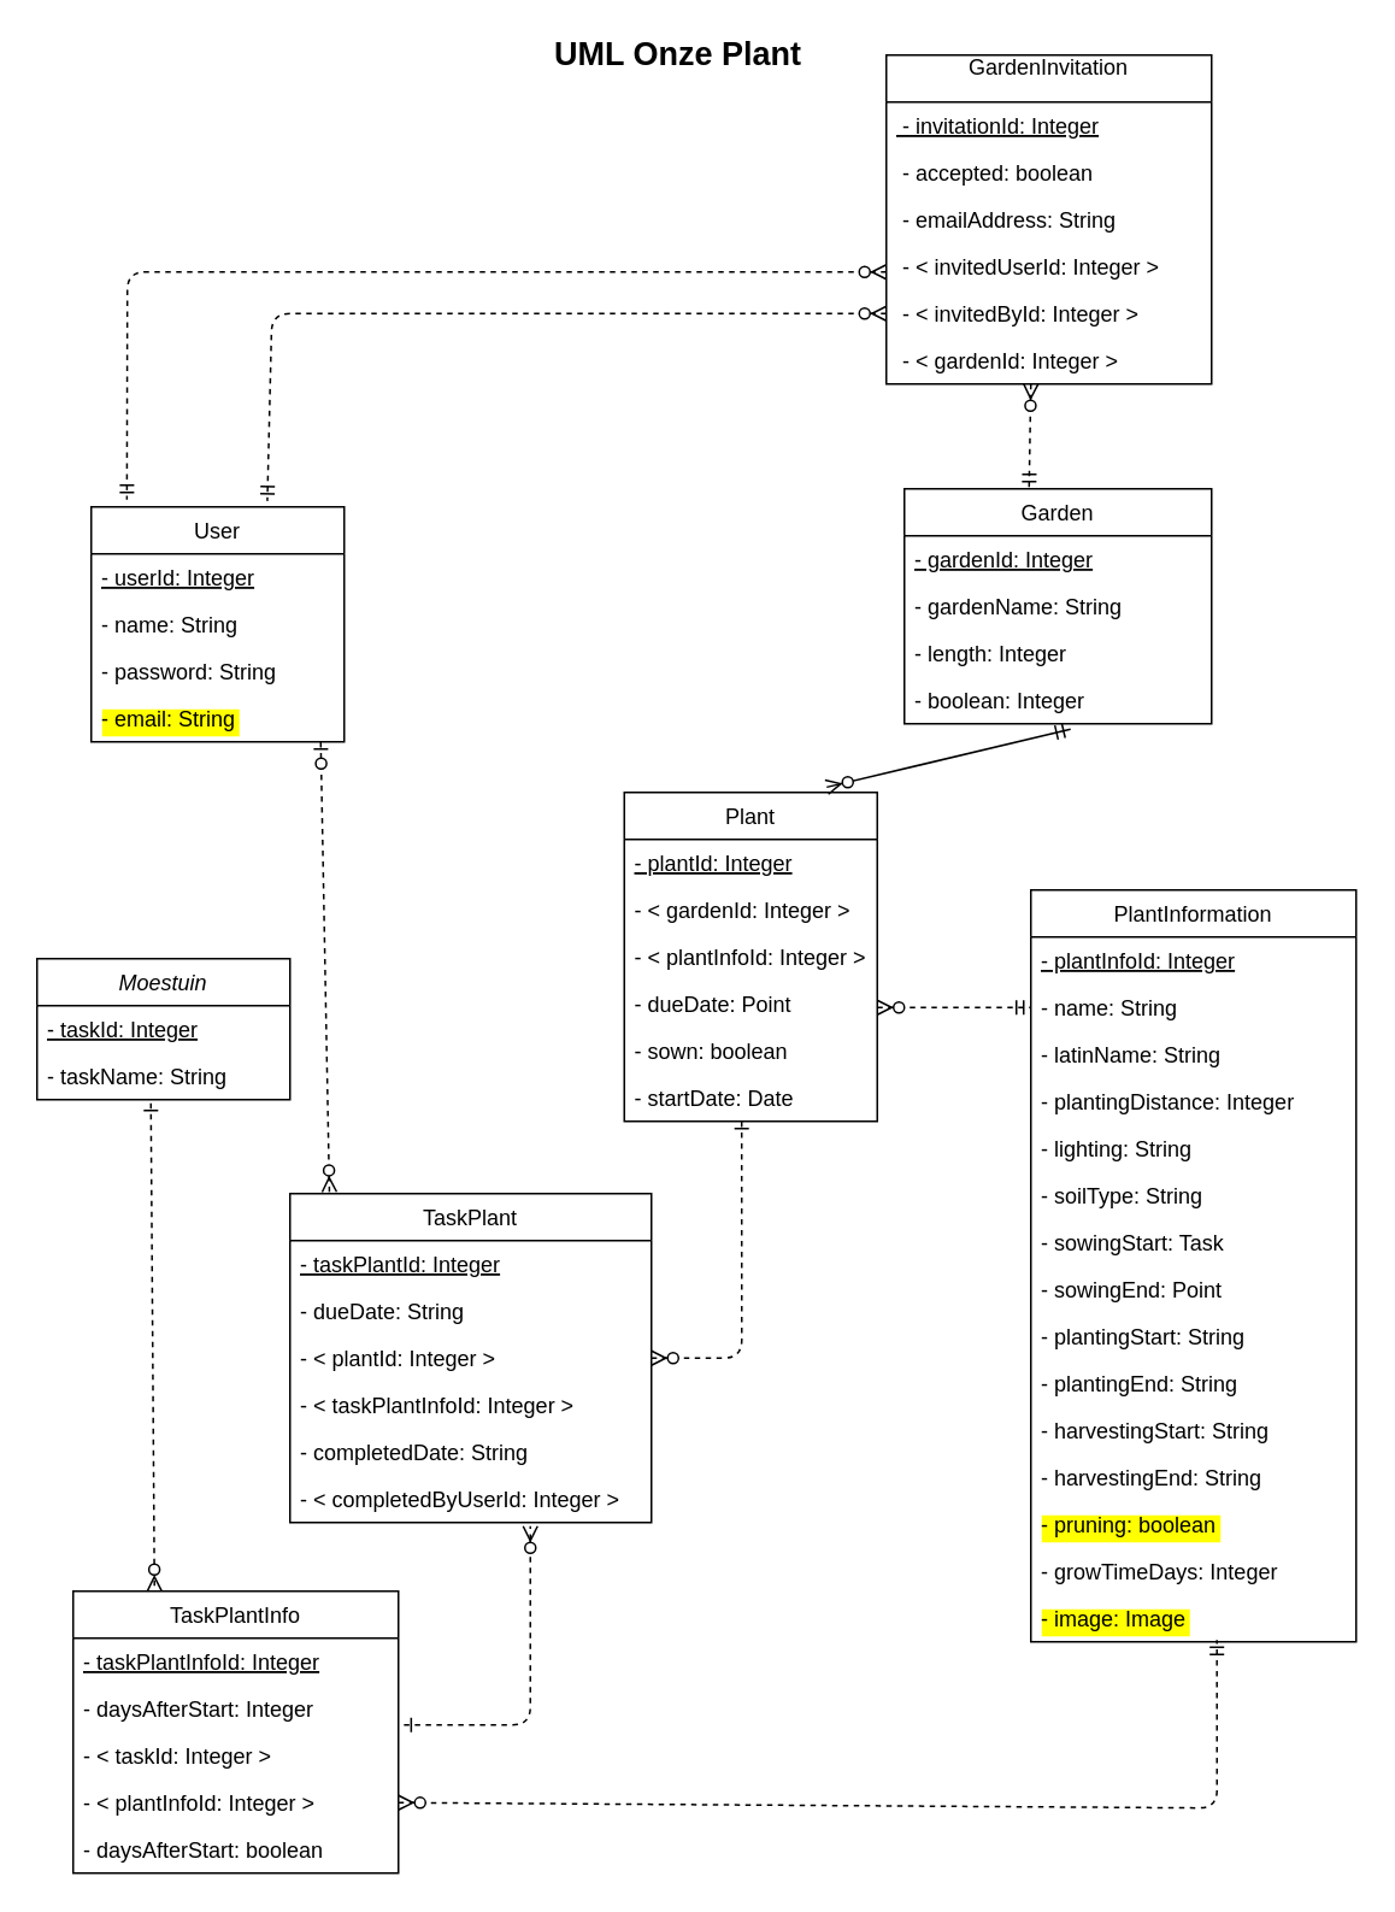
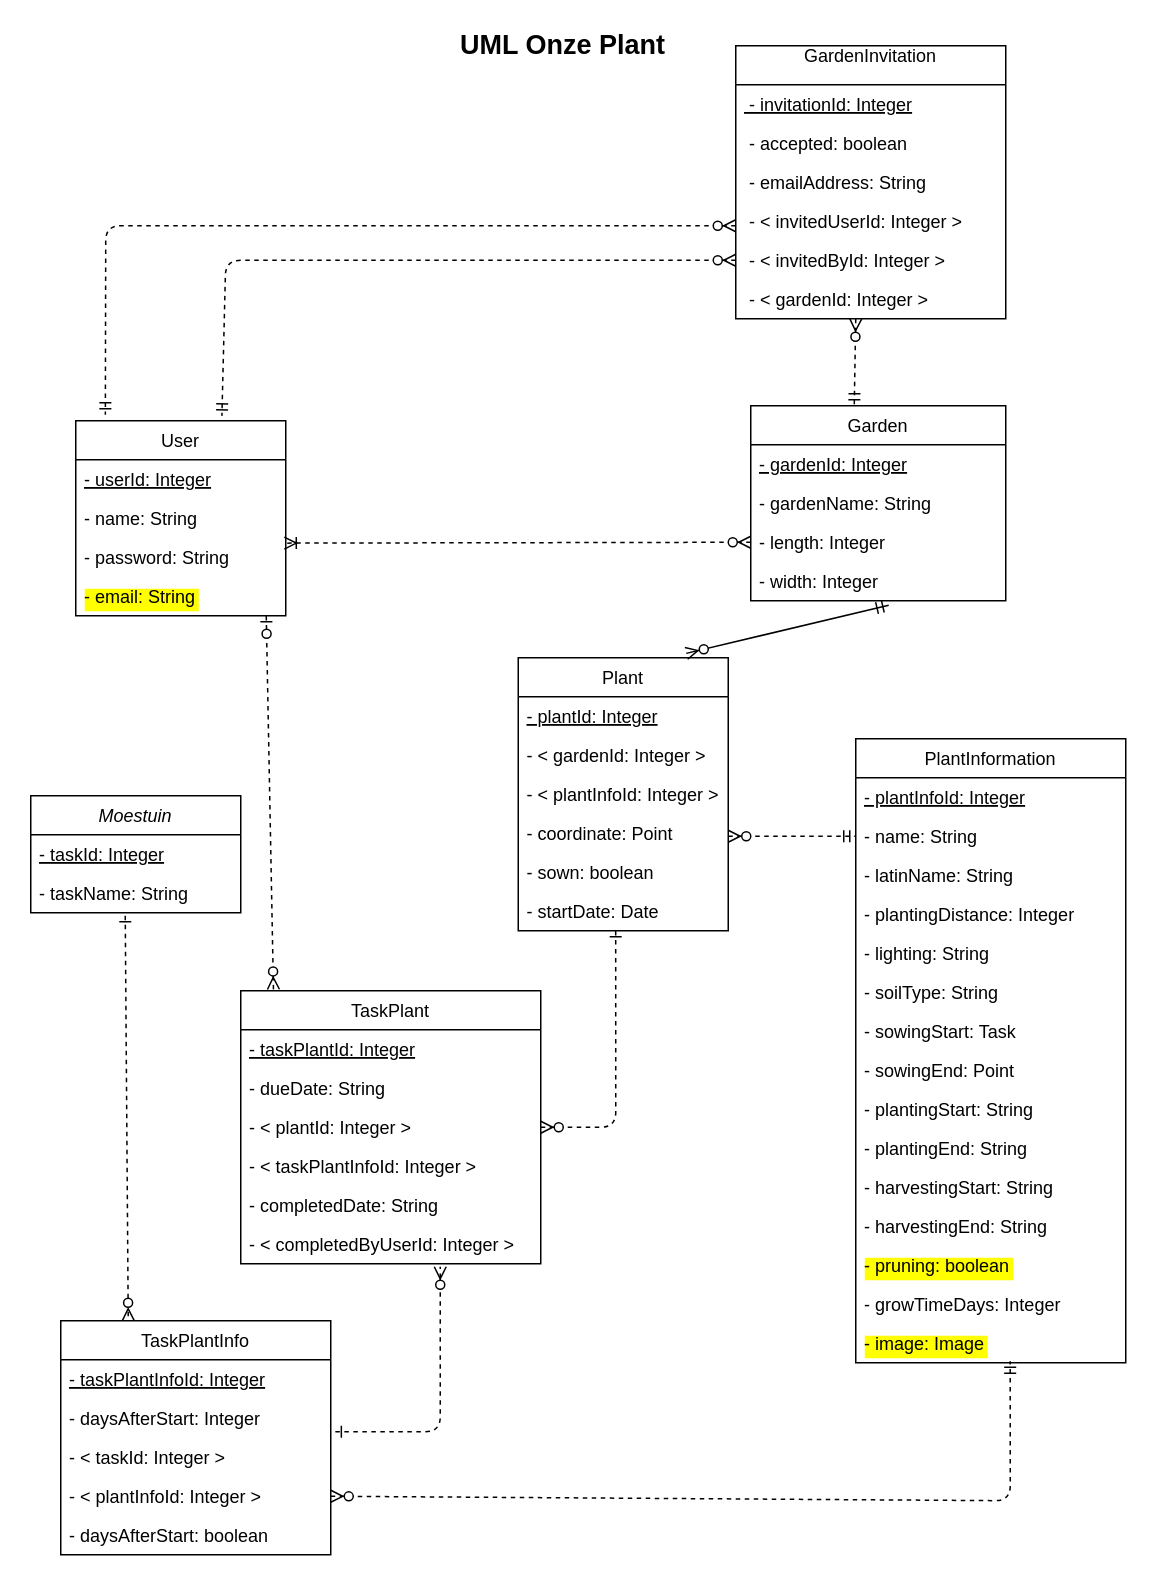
+ <mxCell id="48" value="" parent="1" style="fontSize=12;html=1;endArrow=ERoneToMany;startArrow=ERzeroToMany;exitX=0;exitY=0.5;exitDx=0;exitDy=0;dashed=1;entryX=0.993;entryY=0.138;entryDx=0;entryDy=0;entryPerimeter=0;" edge="1" source="10" target="5"><mxGeometry as="geometry" height="100" width="100" relative="1"><mxPoint as="sourcePoint" y="370" x="330" /><mxPoint as="targetPoint" y="341" x="193" /></mxGeometry></mxCell>
- <mxCell id="11" value="- boolean: Integer" parent="7" vertex="1" style="text;strokeColor=none;fillColor=none;align=left;verticalAlign=top;spacingLeft=4;spacingRight=4;overflow=hidden;rotatable=0;points=[[0,0.5],[1,0.5]];portConstraint=eastwest;"><mxGeometry as="geometry" height="26" width="170" y="104" /></mxCell>
+ <mxCell id="11" value="- width: Integer" parent="7" vertex="1" style="text;strokeColor=none;fillColor=none;align=left;verticalAlign=top;spacingLeft=4;spacingRight=4;overflow=hidden;rotatable=0;points=[[0,0.5],[1,0.5]];portConstraint=eastwest;"><mxGeometry as="geometry" height="26" width="170" y="104" /></mxCell>
- <mxCell id="32" value="- dueDate: Point" parent="28" vertex="1" style="text;strokeColor=none;fillColor=none;align=left;verticalAlign=top;spacingLeft=4;spacingRight=4;overflow=hidden;rotatable=0;points=[[0,0.5],[1,0.5]];portConstraint=eastwest;"><mxGeometry as="geometry" height="26" width="140" y="104" /></mxCell>
+ <mxCell id="32" value="- coordinate: Point" parent="28" vertex="1" style="text;strokeColor=none;fillColor=none;align=left;verticalAlign=top;spacingLeft=4;spacingRight=4;overflow=hidden;rotatable=0;points=[[0,0.5],[1,0.5]];portConstraint=eastwest;"><mxGeometry as="geometry" height="26" width="140" y="104" /></mxCell>
